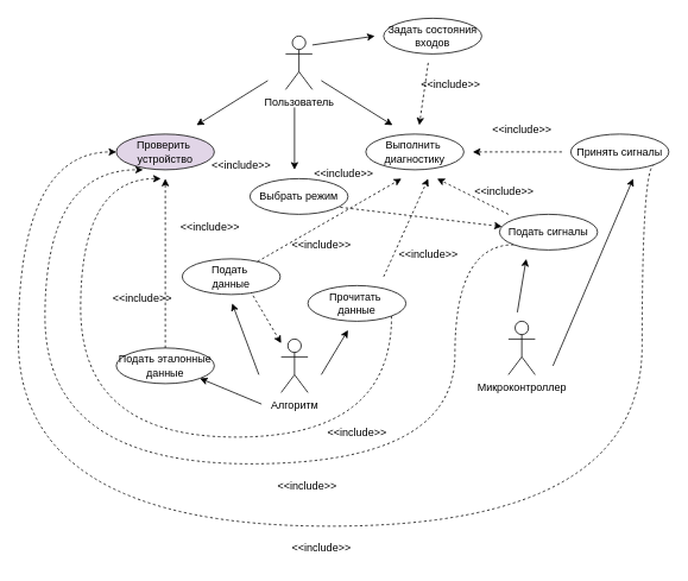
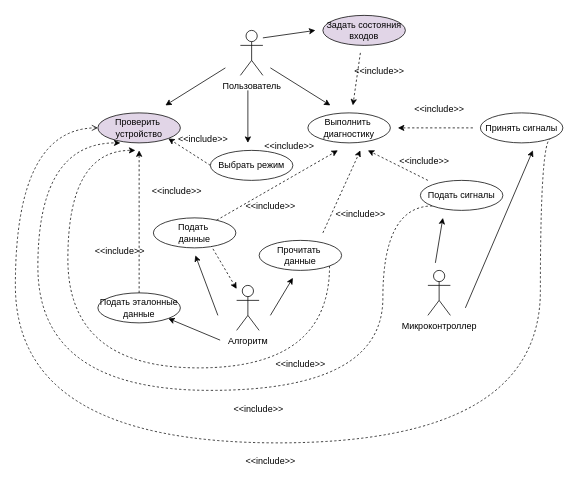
- <mxCell id="12" value="&lt;font style=&quot;vertical-align: inherit;&quot;&gt;&lt;font style=&quot;vertical-align: inherit;&quot;&gt;&lt;font style=&quot;vertical-align: inherit;&quot;&gt;&lt;font style=&quot;vertical-align: inherit;&quot;&gt;&lt;font style=&quot;vertical-align: inherit;&quot;&gt;&lt;font style=&quot;vertical-align: inherit;&quot;&gt;Задать состояния&lt;/font&gt;&lt;/font&gt;&lt;br&gt;&lt;/font&gt;&lt;/font&gt;&lt;font style=&quot;vertical-align: inherit;&quot;&gt;&lt;font style=&quot;vertical-align: inherit;&quot;&gt;&lt;font style=&quot;vertical-align: inherit;&quot;&gt;&lt;font style=&quot;vertical-align: inherit;&quot;&gt;входов&lt;/font&gt;&lt;/font&gt;&lt;/font&gt;&lt;/font&gt;&lt;br&gt;&lt;/font&gt;&lt;/font&gt;" style="ellipse;whiteSpace=wrap;html=1;" parent="1" vertex="1"><mxGeometry x="430" y="20" width="110" height="40" as="geometry" /></mxCell>
+ <mxCell id="12" value="&lt;font style=&quot;vertical-align: inherit;&quot;&gt;&lt;font style=&quot;vertical-align: inherit;&quot;&gt;&lt;font style=&quot;vertical-align: inherit;&quot;&gt;&lt;font style=&quot;vertical-align: inherit;&quot;&gt;&lt;font style=&quot;vertical-align: inherit;&quot;&gt;&lt;font style=&quot;vertical-align: inherit;&quot;&gt;Задать состояния&lt;/font&gt;&lt;/font&gt;&lt;br&gt;&lt;/font&gt;&lt;/font&gt;&lt;font style=&quot;vertical-align: inherit;&quot;&gt;&lt;font style=&quot;vertical-align: inherit;&quot;&gt;&lt;font style=&quot;vertical-align: inherit;&quot;&gt;&lt;font style=&quot;vertical-align: inherit;&quot;&gt;входов&lt;/font&gt;&lt;/font&gt;&lt;/font&gt;&lt;/font&gt;&lt;br&gt;&lt;/font&gt;&lt;/font&gt;" style="ellipse;whiteSpace=wrap;html=1;fillColor=#e1d5e7;" parent="1" vertex="1"><mxGeometry x="430" y="20" width="110" height="40" as="geometry" /></mxCell>
- <mxCell id="16" style="edgeStyle=orthogonalEdgeStyle;curved=1;rounded=0;orthogonalLoop=1;jettySize=auto;html=1;exitX=1;exitY=1;exitDx=0;exitDy=0;entryX=0;entryY=0.5;entryDx=0;entryDy=0;dashed=1;" parent="1" source="17" target="3" edge="1"><mxGeometry relative="1" as="geometry"><Array as="points"><mxPoint x="720" y="184" /><mxPoint x="720" y="590" /><mxPoint x="20" y="590" /><mxPoint x="20" y="170" /></Array></mxGeometry></mxCell>
+ <mxCell id="16" style="edgeStyle=orthogonalEdgeStyle;curved=1;rounded=0;orthogonalLoop=1;jettySize=auto;html=1;exitX=1;exitY=1;exitDx=0;exitDy=0;entryX=0;entryY=0.5;entryDx=0;entryDy=0;dashed=1;endArrow=open;" parent="1" source="17" target="3" edge="1"><mxGeometry relative="1" as="geometry"><Array as="points"><mxPoint x="720" y="184" /><mxPoint x="720" y="590" /><mxPoint x="20" y="590" /><mxPoint x="20" y="170" /></Array></mxGeometry></mxCell>
- <mxCell id="7" style="edgeStyle=none;rounded=0;orthogonalLoop=1;jettySize=auto;html=1;exitX=0;exitY=0.5;exitDx=0;exitDy=0;dashed=1;" parent="1" source="8" target="20" edge="1"><mxGeometry relative="1" as="geometry" /></mxCell>
+ <mxCell id="7" style="edgeStyle=none;rounded=0;orthogonalLoop=1;jettySize=auto;html=1;exitX=0;exitY=0.5;exitDx=0;exitDy=0;entryX=1;entryY=1;entryDx=0;entryDy=0;dashed=1;" parent="1" source="8" target="3" edge="1"><mxGeometry relative="1" as="geometry" /></mxCell>
